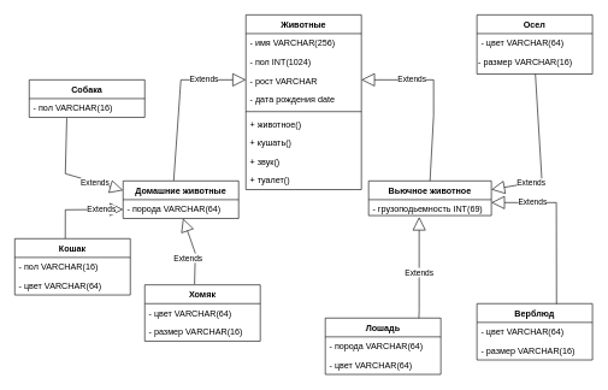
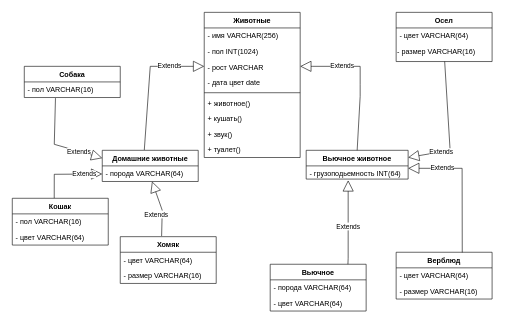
- <mxCell id="6" value="- дата рождения date&#10;&#10;" style="text;strokeColor=none;fillColor=none;align=left;verticalAlign=top;spacingLeft=4;spacingRight=4;overflow=hidden;rotatable=0;points=[[0,0.5],[1,0.5]];portConstraint=eastwest;" vertex="1" parent="2"><mxGeometry y="104" width="160" height="26" as="geometry" /></mxCell>
+ <mxCell id="6" value="- дата цвет date&#10;&#10;" style="text;strokeColor=none;fillColor=none;align=left;verticalAlign=top;spacingLeft=4;spacingRight=4;overflow=hidden;rotatable=0;points=[[0,0.5],[1,0.5]];portConstraint=eastwest;" vertex="1" parent="2"><mxGeometry y="104" width="160" height="26" as="geometry" /></mxCell>
- <mxCell id="16" value="- грузоподьемность INT(69)" style="text;strokeColor=none;fillColor=none;align=left;verticalAlign=top;spacingLeft=4;spacingRight=4;overflow=hidden;rotatable=0;points=[[0,0.5],[1,0.5]];portConstraint=eastwest;" parent="15" vertex="1"><mxGeometry y="26" width="170" height="22" as="geometry" /></mxCell>
+ <mxCell id="16" value="- грузоподьемность INT(64)" style="text;strokeColor=none;fillColor=none;align=left;verticalAlign=top;spacingLeft=4;spacingRight=4;overflow=hidden;rotatable=0;points=[[0,0.5],[1,0.5]];portConstraint=eastwest;" parent="15" vertex="1"><mxGeometry y="26" width="170" height="22" as="geometry" /></mxCell>
- <mxCell id="29" value="Лошадь" style="swimlane;fontStyle=1;align=center;verticalAlign=top;childLayout=stackLayout;horizontal=1;startSize=26;horizontalStack=0;resizeParent=1;resizeParentMax=0;resizeLast=0;collapsible=1;marginBottom=0;" parent="1" vertex="1"><mxGeometry x="450" y="440" width="160" height="78" as="geometry" /></mxCell>
+ <mxCell id="29" value="Вьючное" style="swimlane;fontStyle=1;align=center;verticalAlign=top;childLayout=stackLayout;horizontal=1;startSize=26;horizontalStack=0;resizeParent=1;resizeParentMax=0;resizeLast=0;collapsible=1;marginBottom=0;" parent="1" vertex="1"><mxGeometry x="450" y="440" width="160" height="78" as="geometry" /></mxCell>
